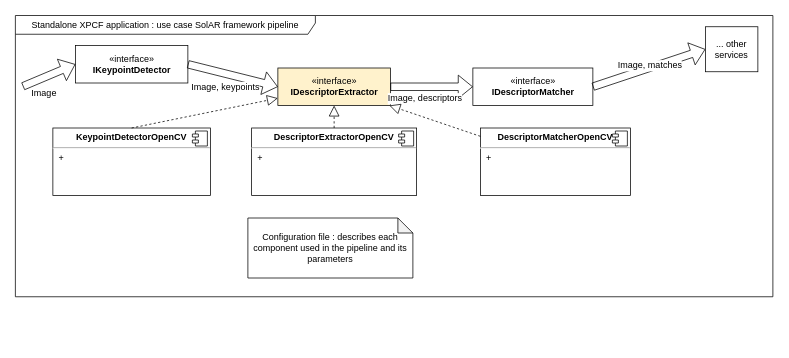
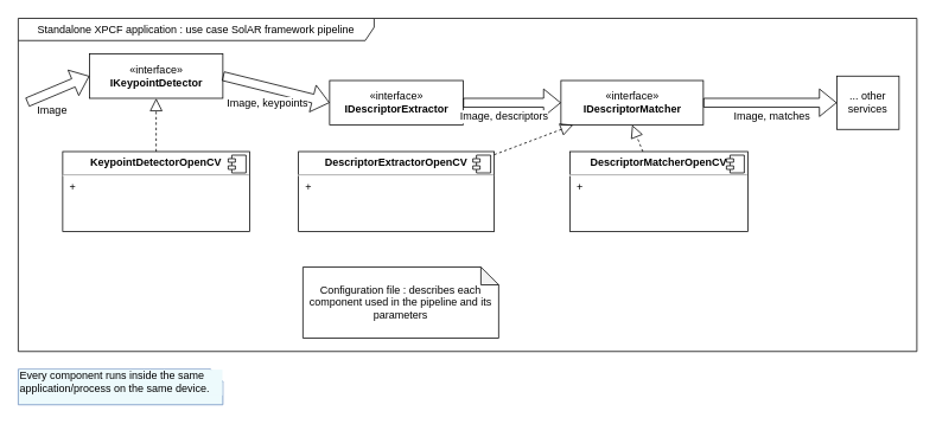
- <mxCell id="23" value="&lt;div&gt;... other services&lt;/div&gt;" style="rounded=0;whiteSpace=wrap;html=1;" parent="1" vertex="1"><mxGeometry x="940" y="35" width="70" height="60" as="geometry" /></mxCell>
+ <mxCell id="23" value="&lt;div&gt;... other services&lt;/div&gt;" style="rounded=0;whiteSpace=wrap;html=1;" parent="1" vertex="1"><mxGeometry x="940" y="85" width="70" height="60" as="geometry" /></mxCell>
- <mxCell id="4" value="«interface»&lt;br&gt;&lt;b&gt;IDescriptorExtractor&lt;/b&gt;" style="html=1;fillColor=#fff2cc;" parent="1" vertex="1"><mxGeometry x="370" y="90" width="150" height="50" as="geometry" /></mxCell>
+ <mxCell id="4" value="«interface»&lt;br&gt;&lt;b&gt;IDescriptorExtractor&lt;/b&gt;" style="html=1;" parent="1" vertex="1"><mxGeometry x="370" y="90" width="150" height="50" as="geometry" /></mxCell>
- <mxCell id="18" value="" style="endArrow=block;dashed=1;endFill=0;endSize=12;html=1;exitX=0.5;exitY=0;exitDx=0;exitDy=0;" parent="1" source="6" target="4" edge="1"><mxGeometry width="160" relative="1" as="geometry"><mxPoint x="-20" y="450" as="sourcePoint" /><mxPoint x="140" y="450" as="targetPoint" /></mxGeometry></mxCell>
+ <mxCell id="18" value="" style="endArrow=block;dashed=1;endFill=0;endSize=12;html=1;exitX=0.5;exitY=0;exitDx=0;exitDy=0;entryX=0.5;entryY=1;entryDx=0;entryDy=0;" parent="1" source="6" target="3" edge="1"><mxGeometry width="160" relative="1" as="geometry"><mxPoint x="-20" y="450" as="sourcePoint" /><mxPoint x="140" y="450" as="targetPoint" /></mxGeometry></mxCell>
- <mxCell id="19" value="" style="endArrow=block;dashed=1;endFill=0;endSize=12;html=1;entryX=0.5;entryY=1;entryDx=0;entryDy=0;" parent="1" source="8" target="4" edge="1"><mxGeometry width="160" relative="1" as="geometry"><mxPoint x="-50" y="490" as="sourcePoint" /><mxPoint x="110" y="490" as="targetPoint" /></mxGeometry></mxCell>
+ <mxCell id="19" value="" style="endArrow=block;dashed=1;endFill=0;endSize=12;html=1;" parent="1" source="8" target="5" edge="1"><mxGeometry width="160" relative="1" as="geometry"><mxPoint x="-50" y="490" as="sourcePoint" /><mxPoint x="110" y="490" as="targetPoint" /></mxGeometry></mxCell>
- <mxCell id="20" value="" style="endArrow=block;dashed=1;endFill=0;endSize=12;html=1;" parent="1" source="10" target="4" edge="1"><mxGeometry width="160" relative="1" as="geometry"><mxPoint x="-40" y="450" as="sourcePoint" /><mxPoint x="120" y="450" as="targetPoint" /></mxGeometry></mxCell>
+ <mxCell id="20" value="" style="endArrow=block;dashed=1;endFill=0;endSize=12;html=1;entryX=0.5;entryY=1;entryDx=0;entryDy=0;" parent="1" source="10" target="5" edge="1"><mxGeometry width="160" relative="1" as="geometry"><mxPoint x="-40" y="450" as="sourcePoint" /><mxPoint x="120" y="450" as="targetPoint" /></mxGeometry></mxCell>
- <mxCell id="25" value="Configuration file : describes each component used in the pipeline and its parameters" style="shape=note;whiteSpace=wrap;html=1;backgroundOutline=1;darkOpacity=0.05;size=20;" parent="1" vertex="1"><mxGeometry x="330" y="290" width="220" height="80" as="geometry" /></mxCell>
+ <mxCell id="25" value="Configuration file : describes each component used in the pipeline and its parameters" style="shape=note;whiteSpace=wrap;html=1;backgroundOutline=1;darkOpacity=0.05;size=20;" parent="1" vertex="1"><mxGeometry x="340" y="300" width="220" height="80" as="geometry" /></mxCell>
+ <mxCell id="24" value="Every component runs inside the same application/process on the same device." style="shape=note;whiteSpace=wrap;html=1;size=14;verticalAlign=top;align=left;spacingTop=-6;labelBackgroundColor=#EDFAFC;strokeColor=#6C8EBF;strokeWidth=1;fillColor=#EDFAFC;" parent="1" vertex="1"><mxGeometry x="20" y="415" width="230" height="40" as="geometry" /></mxCell>
